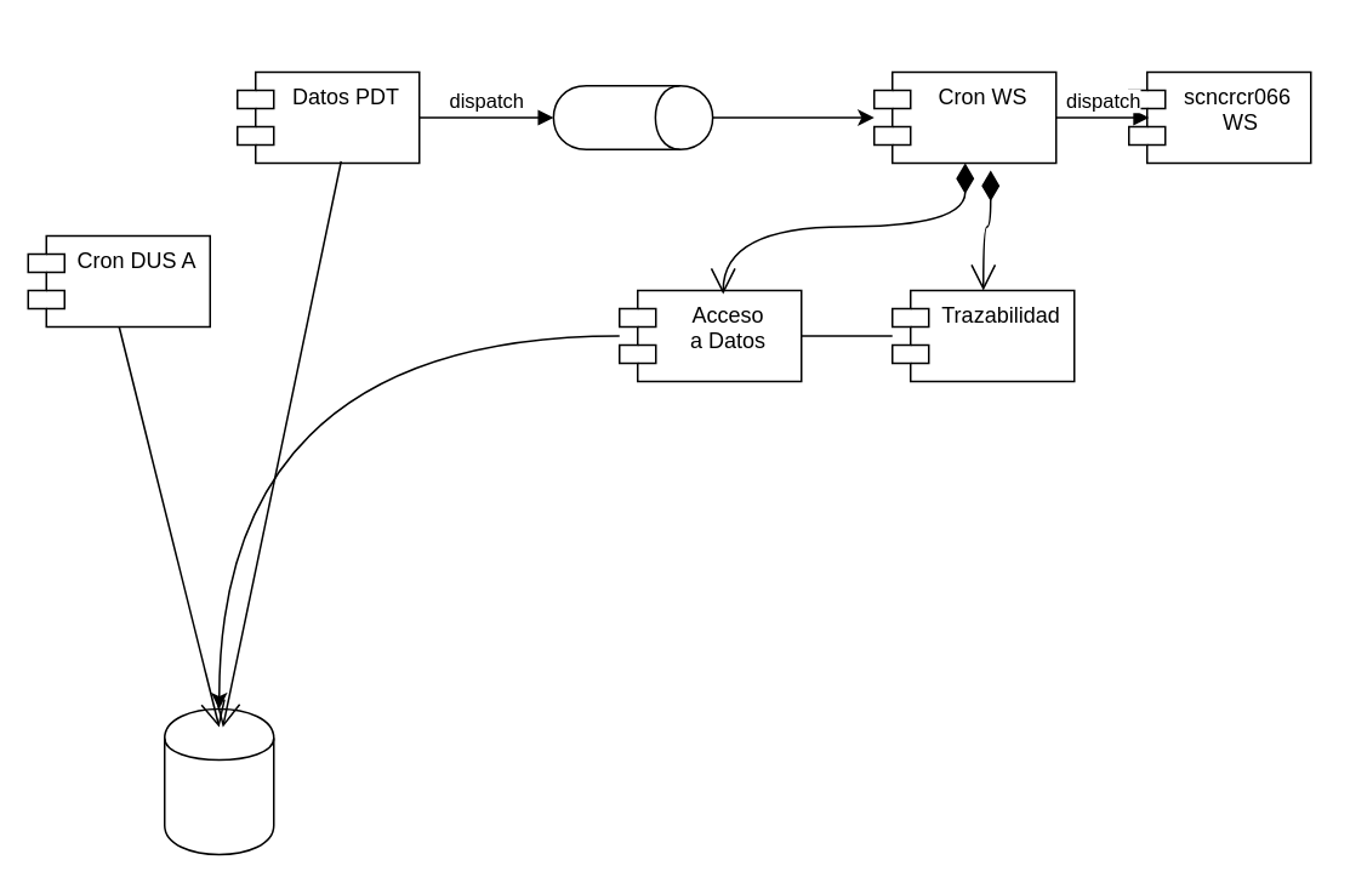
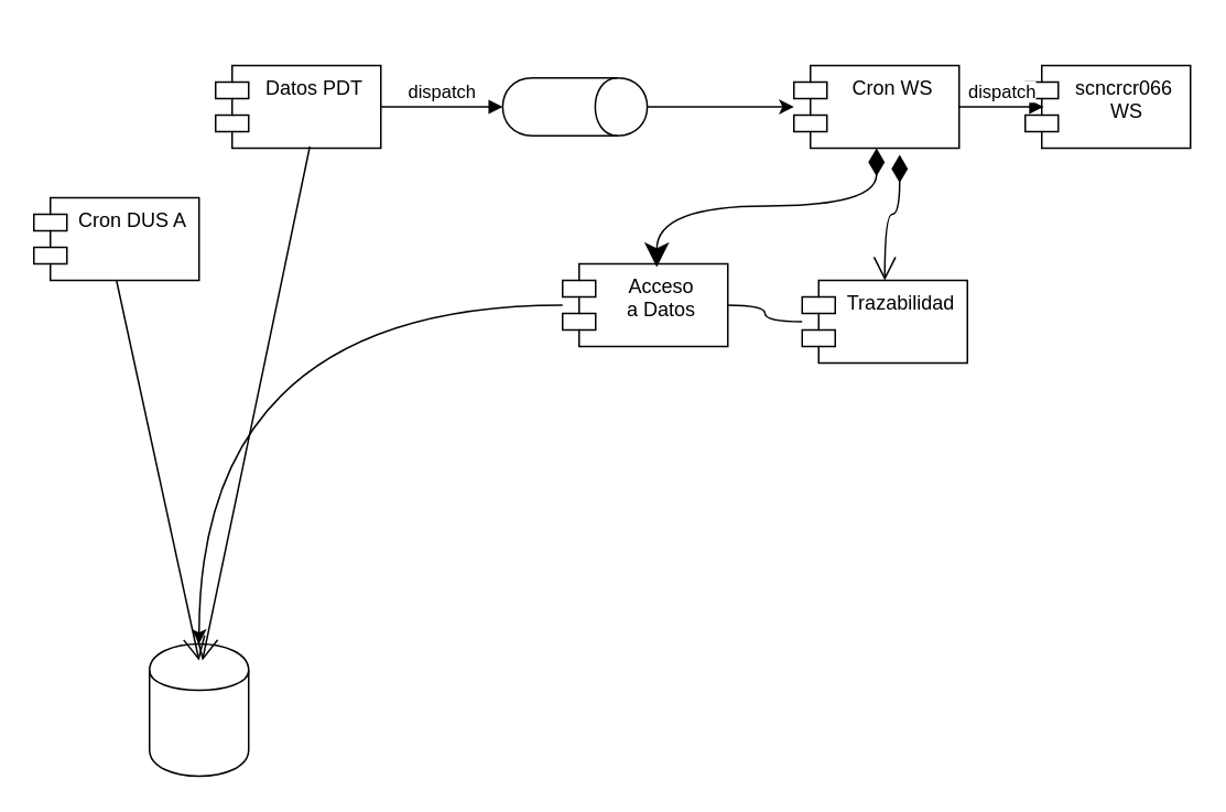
- <mxCell id="15" value="" style="endArrow=open;html=1;endSize=12;startArrow=diamondThin;startSize=14;startFill=1;align=left;verticalAlign=bottom;entryX=0.57;entryY=0.04;entryDx=0;entryDy=0;exitX=0.5;exitY=1;exitDx=0;exitDy=0;edgeStyle=orthogonalEdgeStyle;curved=1;entryPerimeter=0;" edge="1" parent="1" source="7" target="12"><mxGeometry x="-1" y="3" relative="1" as="geometry"><mxPoint x="554" y="103" as="sourcePoint" /><mxPoint x="610" y="169" as="targetPoint" /></mxGeometry></mxCell>
+ <mxCell id="15" value="" style="endArrow=classic;html=1;endSize=12;startArrow=diamondThin;startSize=14;startFill=1;align=left;verticalAlign=bottom;entryX=0.57;entryY=0.04;entryDx=0;entryDy=0;exitX=0.5;exitY=1;exitDx=0;exitDy=0;edgeStyle=orthogonalEdgeStyle;curved=1;entryPerimeter=0;" edge="1" parent="1" source="7" target="12"><mxGeometry x="-1" y="3" relative="1" as="geometry"><mxPoint x="554" y="103" as="sourcePoint" /><mxPoint x="610" y="169" as="targetPoint" /></mxGeometry></mxCell>
- <mxCell id="4" value="Cron DUS A" style="shape=module;align=left;spacingLeft=20;align=center;verticalAlign=top;" vertex="1" parent="1"><mxGeometry x="15" y="129" width="100" height="50" as="geometry" /></mxCell>
+ <mxCell id="4" value="Cron DUS A" style="shape=module;align=left;spacingLeft=20;align=center;verticalAlign=top;" vertex="1" parent="1"><mxGeometry x="20" y="119" width="100" height="50" as="geometry" /></mxCell>
- <mxCell id="10" value="Trazabilidad" style="shape=module;align=left;spacingLeft=20;align=center;verticalAlign=top;" vertex="1" parent="1"><mxGeometry x="490" y="159" width="100" height="50" as="geometry" /></mxCell>
+ <mxCell id="10" value="Trazabilidad" style="shape=module;align=left;spacingLeft=20;align=center;verticalAlign=top;" vertex="1" parent="1"><mxGeometry x="485" y="169" width="100" height="50" as="geometry" /></mxCell>
